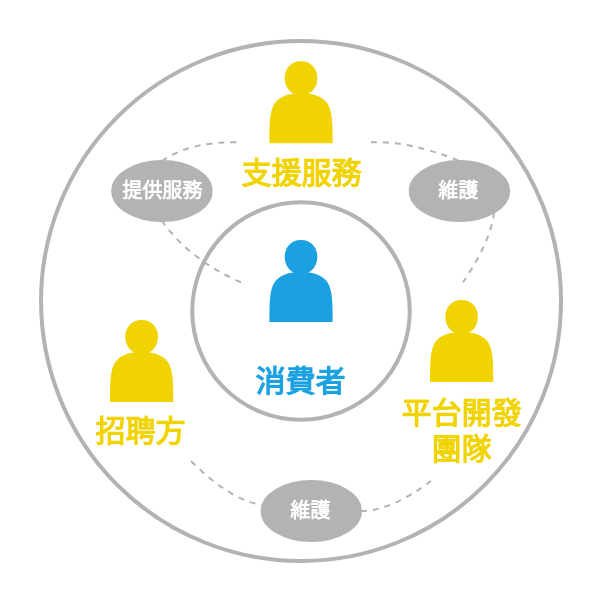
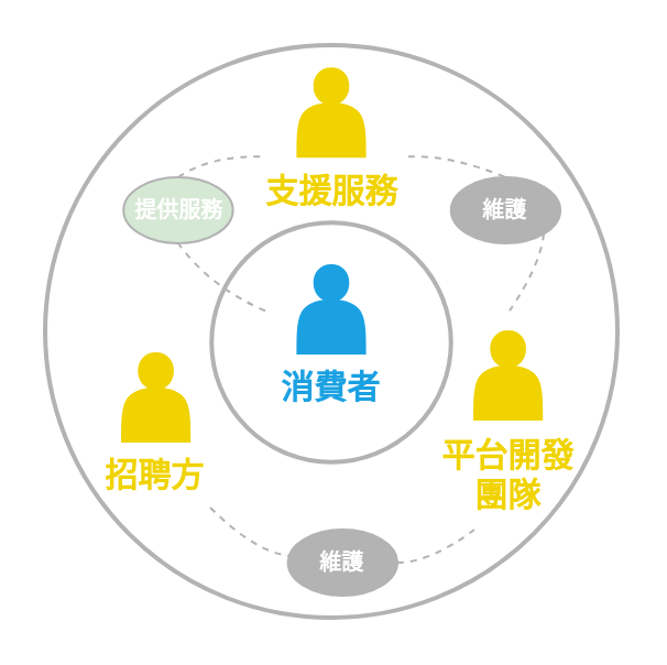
- <mxCell id="14" value="&lt;font color=&quot;#ffffff&quot; size=&quot;1&quot;&gt;&lt;b style=&quot;font-size: 10px;&quot;&gt;提供服務&lt;/b&gt;&lt;/font&gt;" style="ellipse;whiteSpace=wrap;html=1;strokeColor=#B3B3B3;fillColor=#B3B3B3;" vertex="1" parent="1"><mxGeometry x="55.62" y="80" width="49.69" height="30" as="geometry" /></mxCell>
+ <mxCell id="14" value="&lt;font color=&quot;#ffffff&quot; size=&quot;1&quot;&gt;&lt;b style=&quot;font-size: 10px;&quot;&gt;提供服務&lt;/b&gt;&lt;/font&gt;" style="ellipse;whiteSpace=wrap;html=1;strokeColor=#B3B3B3;fillColor=#d5e8d4;" vertex="1" parent="1"><mxGeometry x="55.62" y="80" width="49.69" height="30" as="geometry" /></mxCell>
- <mxCell id="5" value="消費者" style="text;html=1;align=center;verticalAlign=middle;whiteSpace=wrap;rounded=0;fontStyle=1;fontSize=15;fontColor=#1BA1E2;" vertex="1" parent="1"><mxGeometry x="120.01" y="175" width="60" height="30" as="geometry" /></mxCell>
+ <mxCell id="5" value="消費者" style="text;html=1;align=center;verticalAlign=middle;whiteSpace=wrap;rounded=0;fontStyle=1;fontSize=15;fontColor=#1BA1E2;" vertex="1" parent="1"><mxGeometry x="120.01" y="160" width="60" height="30" as="geometry" /></mxCell>
